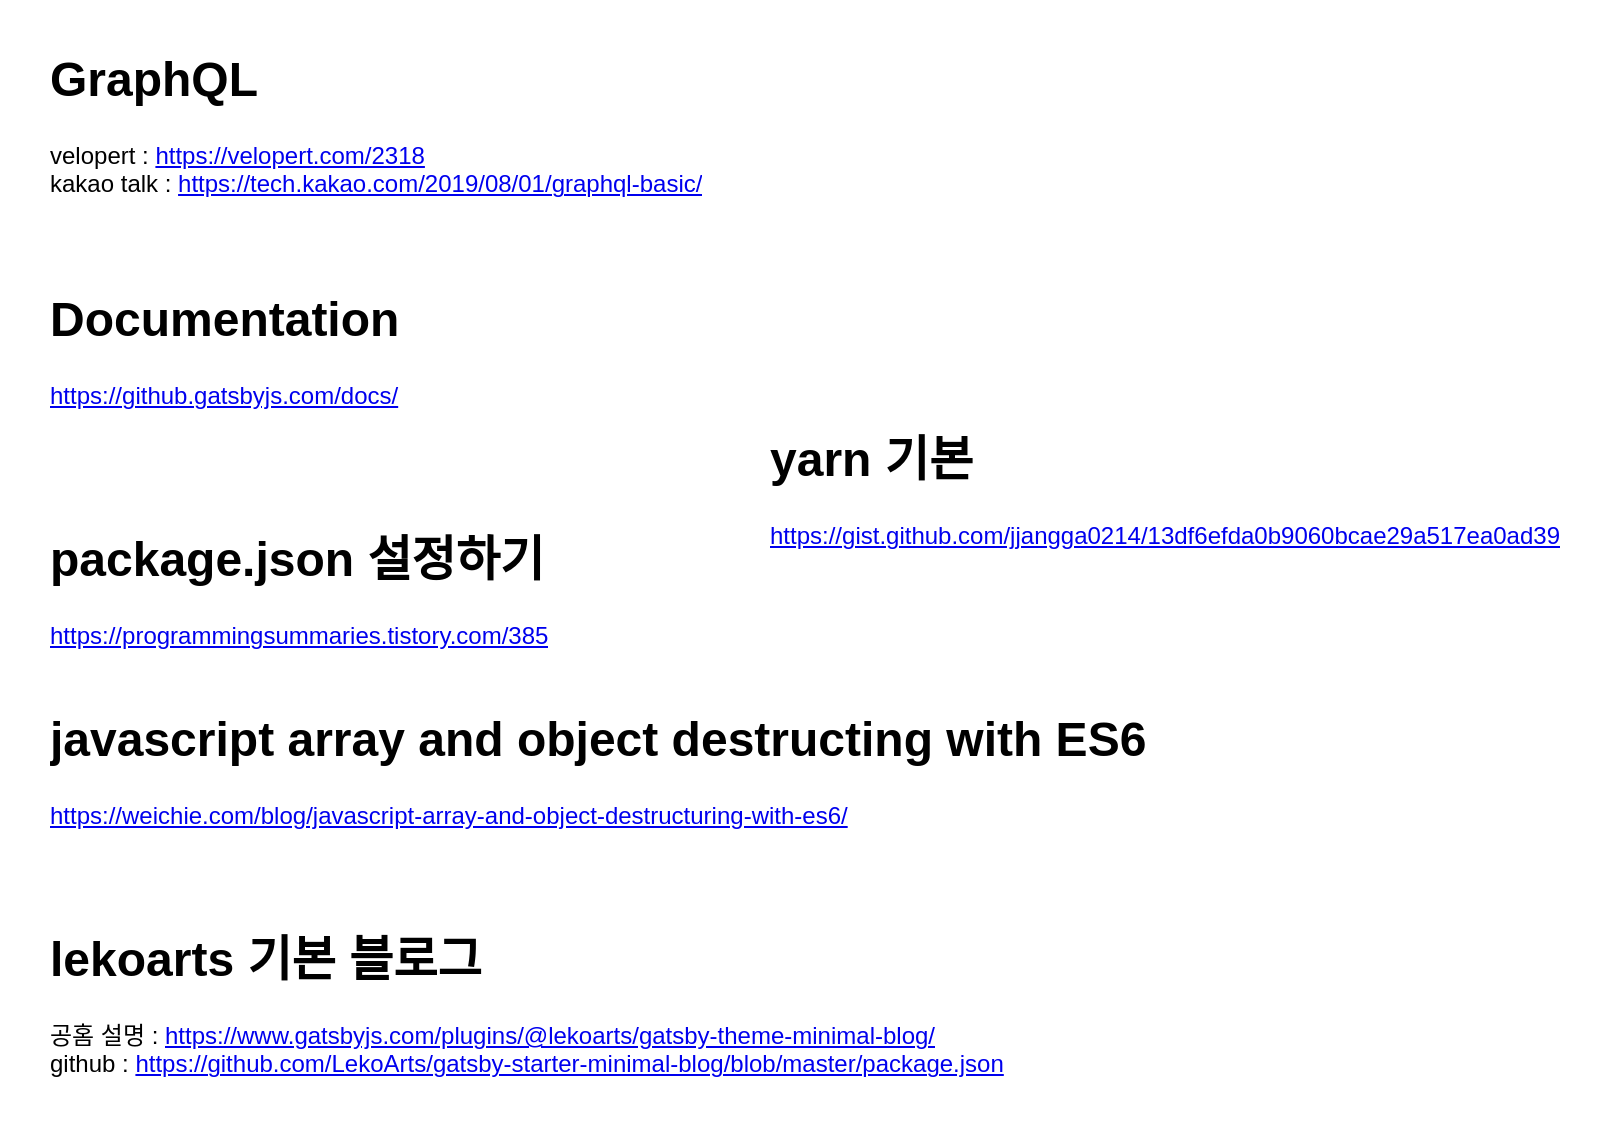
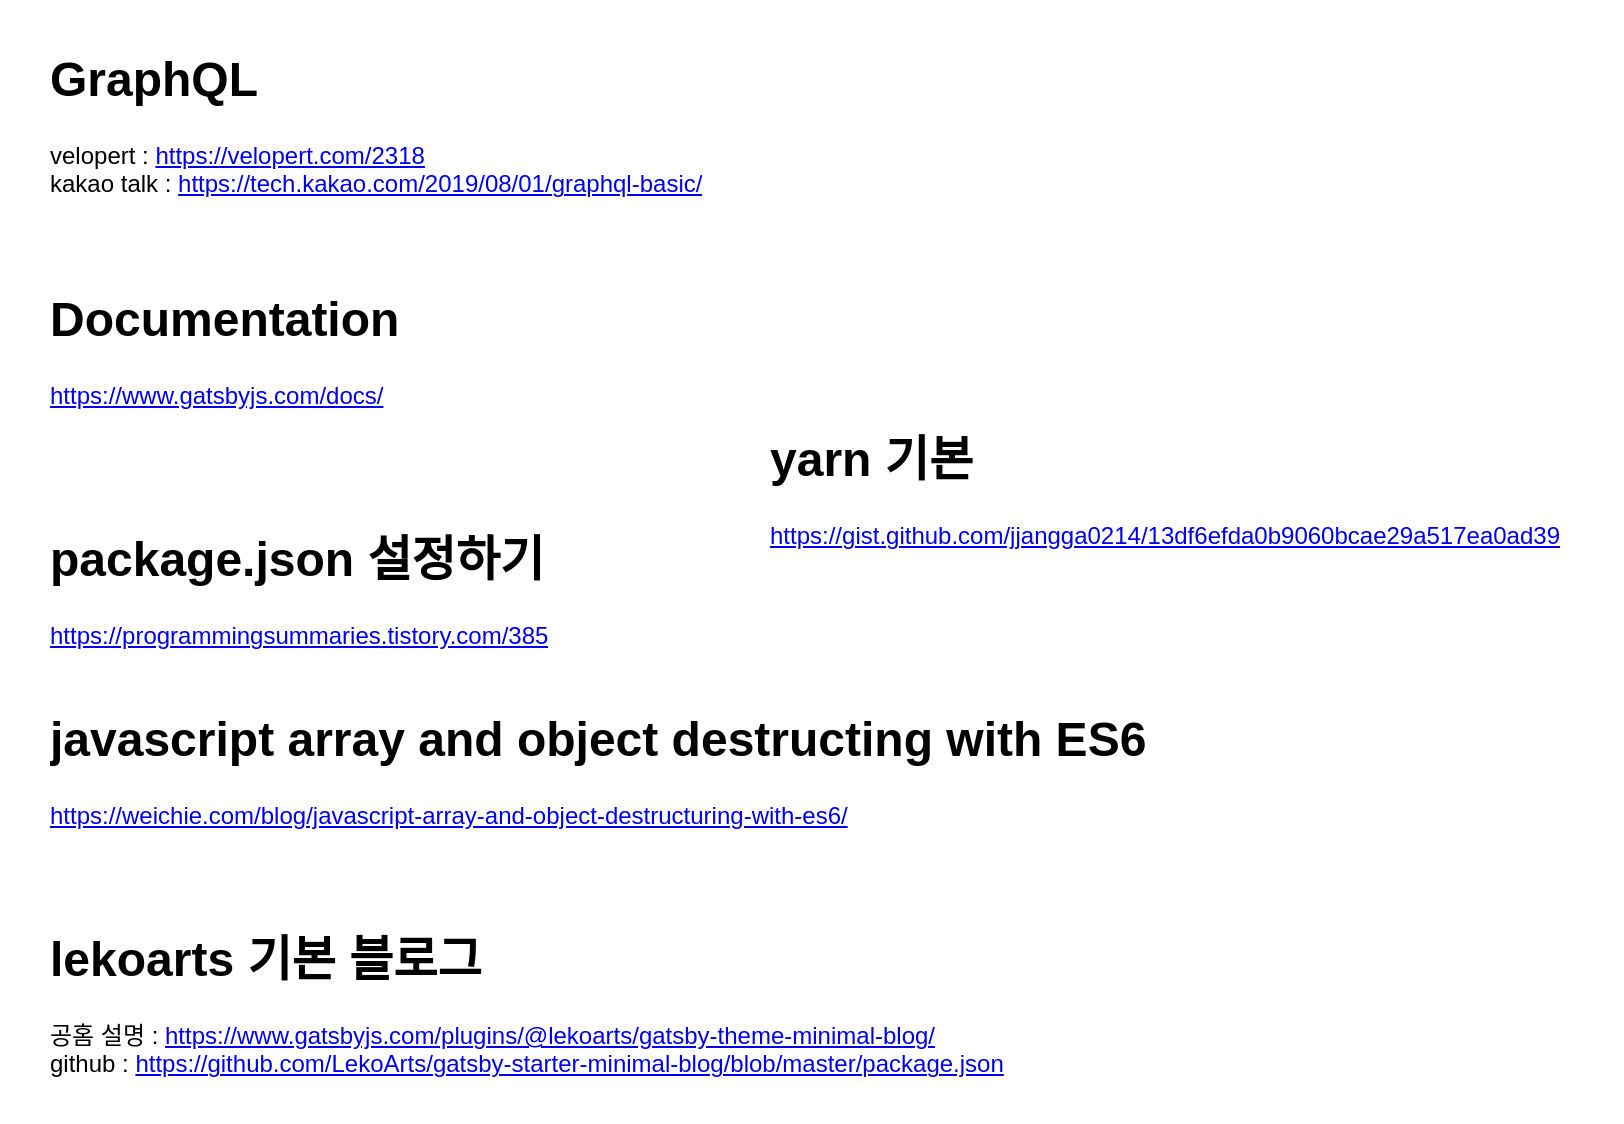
- <mxCell id="3" value="&lt;h1&gt;Documentation&lt;/h1&gt;&lt;p&gt;&lt;a href=&quot;https://www.gatsbyjs.com/docs/&quot;&gt;https://github.gatsbyjs.com/docs/&lt;/a&gt;&lt;br&gt;&lt;/p&gt;" style="text;html=1;strokeColor=none;fillColor=none;spacing=5;spacingTop=-20;whiteSpace=wrap;overflow=hidden;rounded=0;" vertex="1" parent="1"><mxGeometry x="20" y="140" width="190" height="70" as="geometry" /></mxCell>
+ <mxCell id="3" value="&lt;h1&gt;Documentation&lt;/h1&gt;&lt;p&gt;&lt;a href=&quot;https://www.gatsbyjs.com/docs/&quot;&gt;https://www.gatsbyjs.com/docs/&lt;/a&gt;&lt;br&gt;&lt;/p&gt;" style="text;html=1;strokeColor=none;fillColor=none;spacing=5;spacingTop=-20;whiteSpace=wrap;overflow=hidden;rounded=0;" vertex="1" parent="1"><mxGeometry x="20" y="140" width="190" height="70" as="geometry" /></mxCell>
